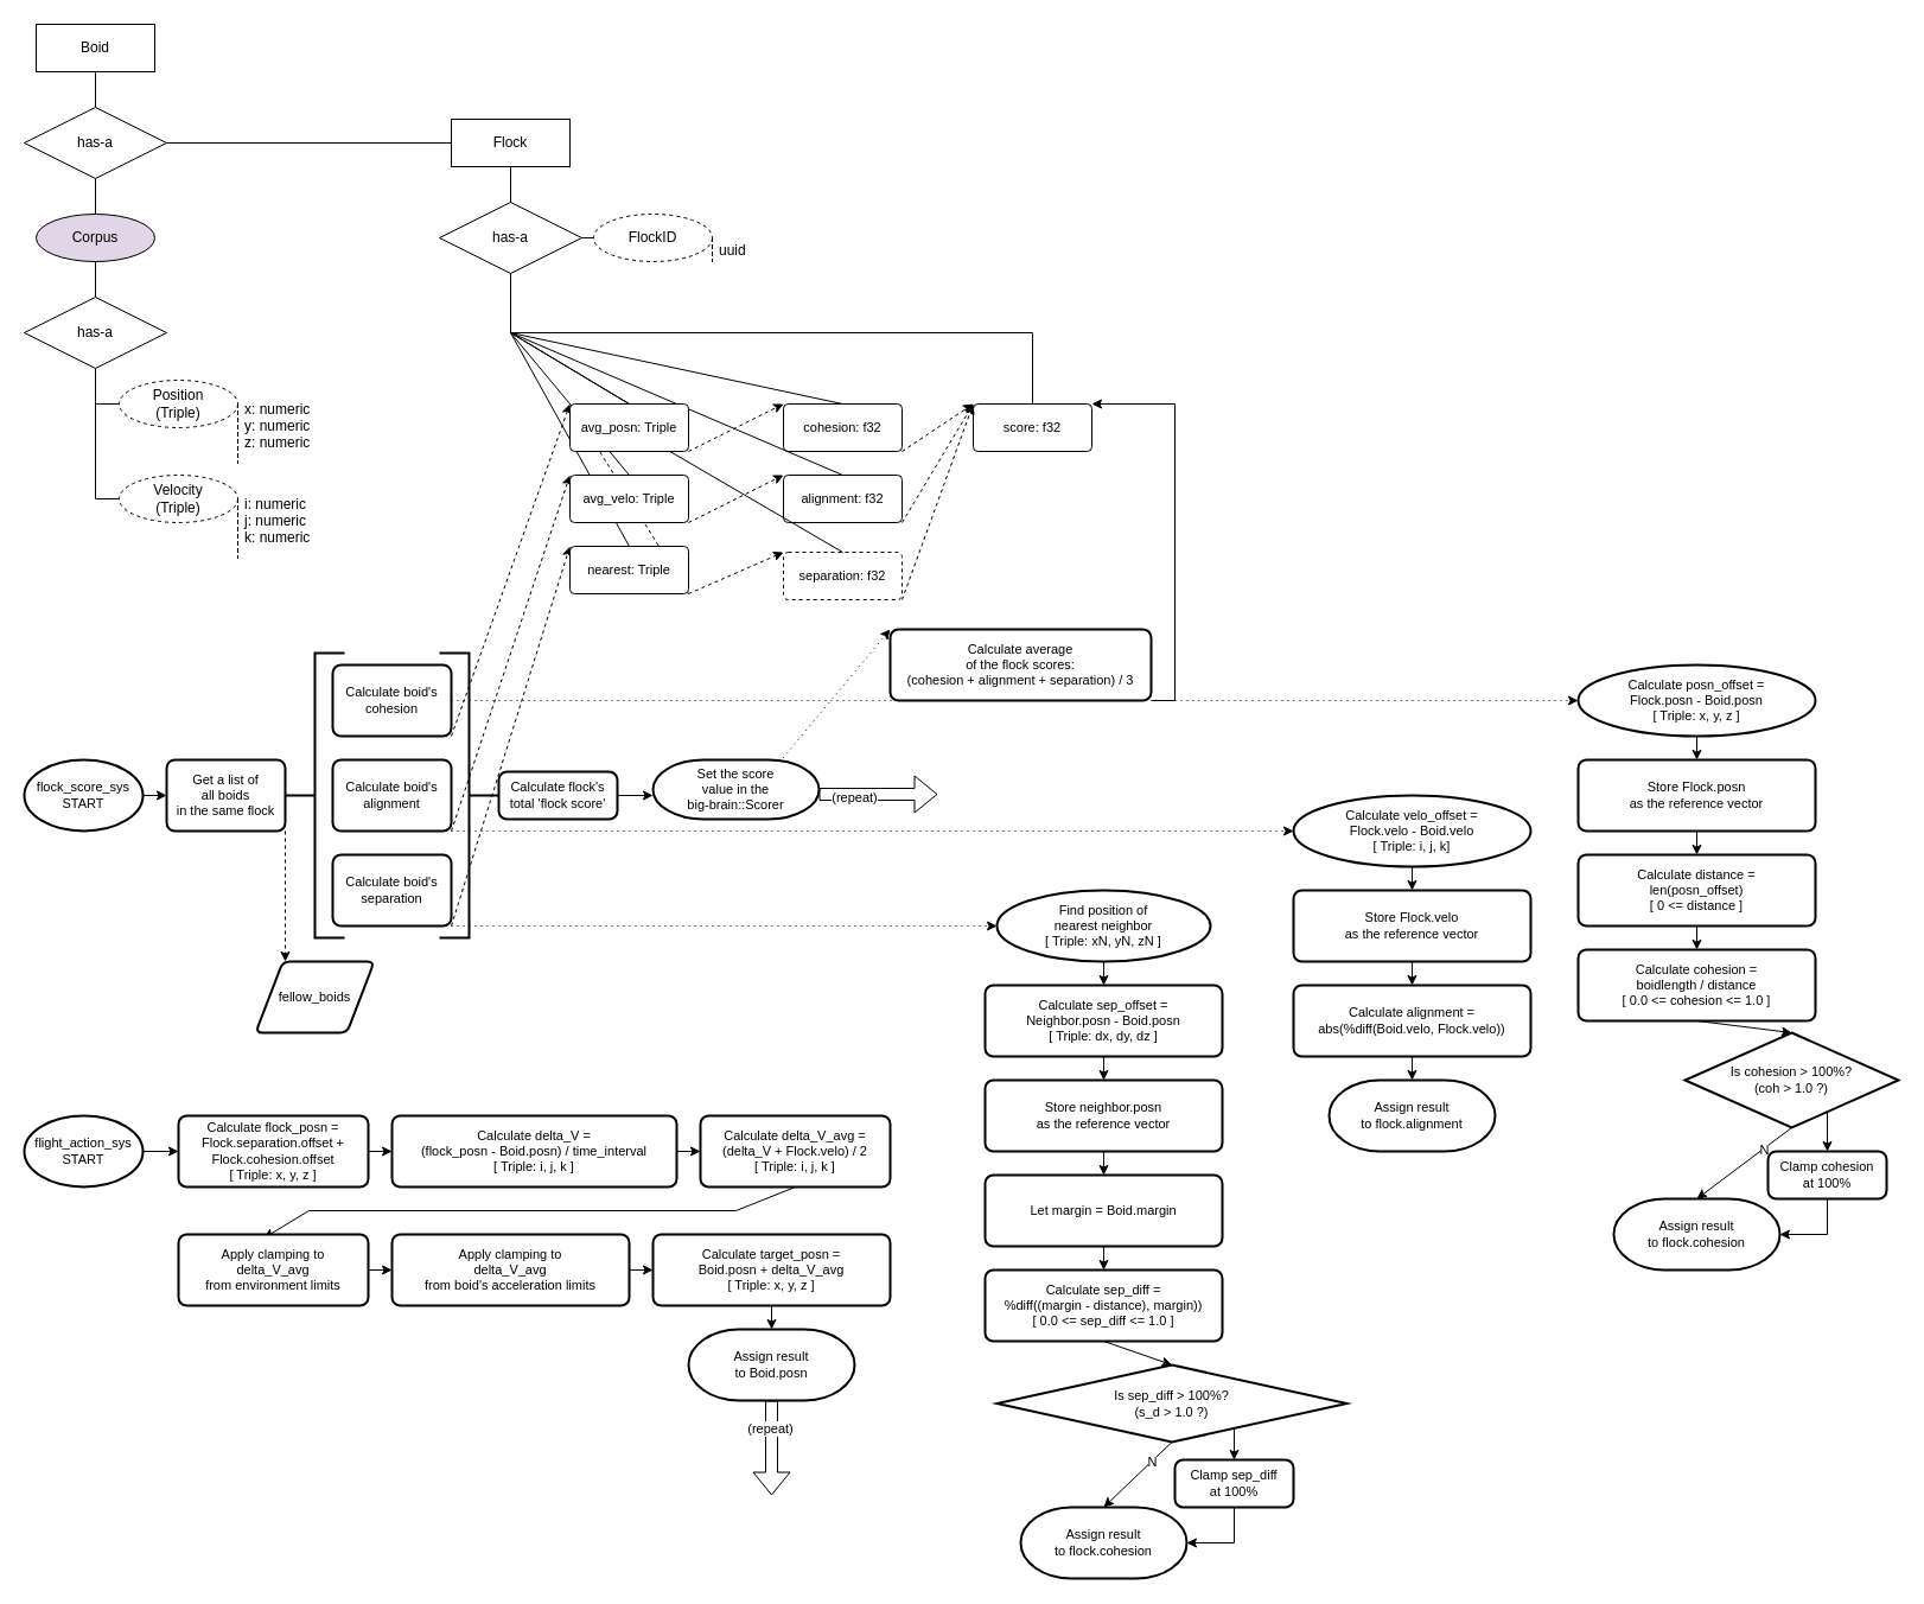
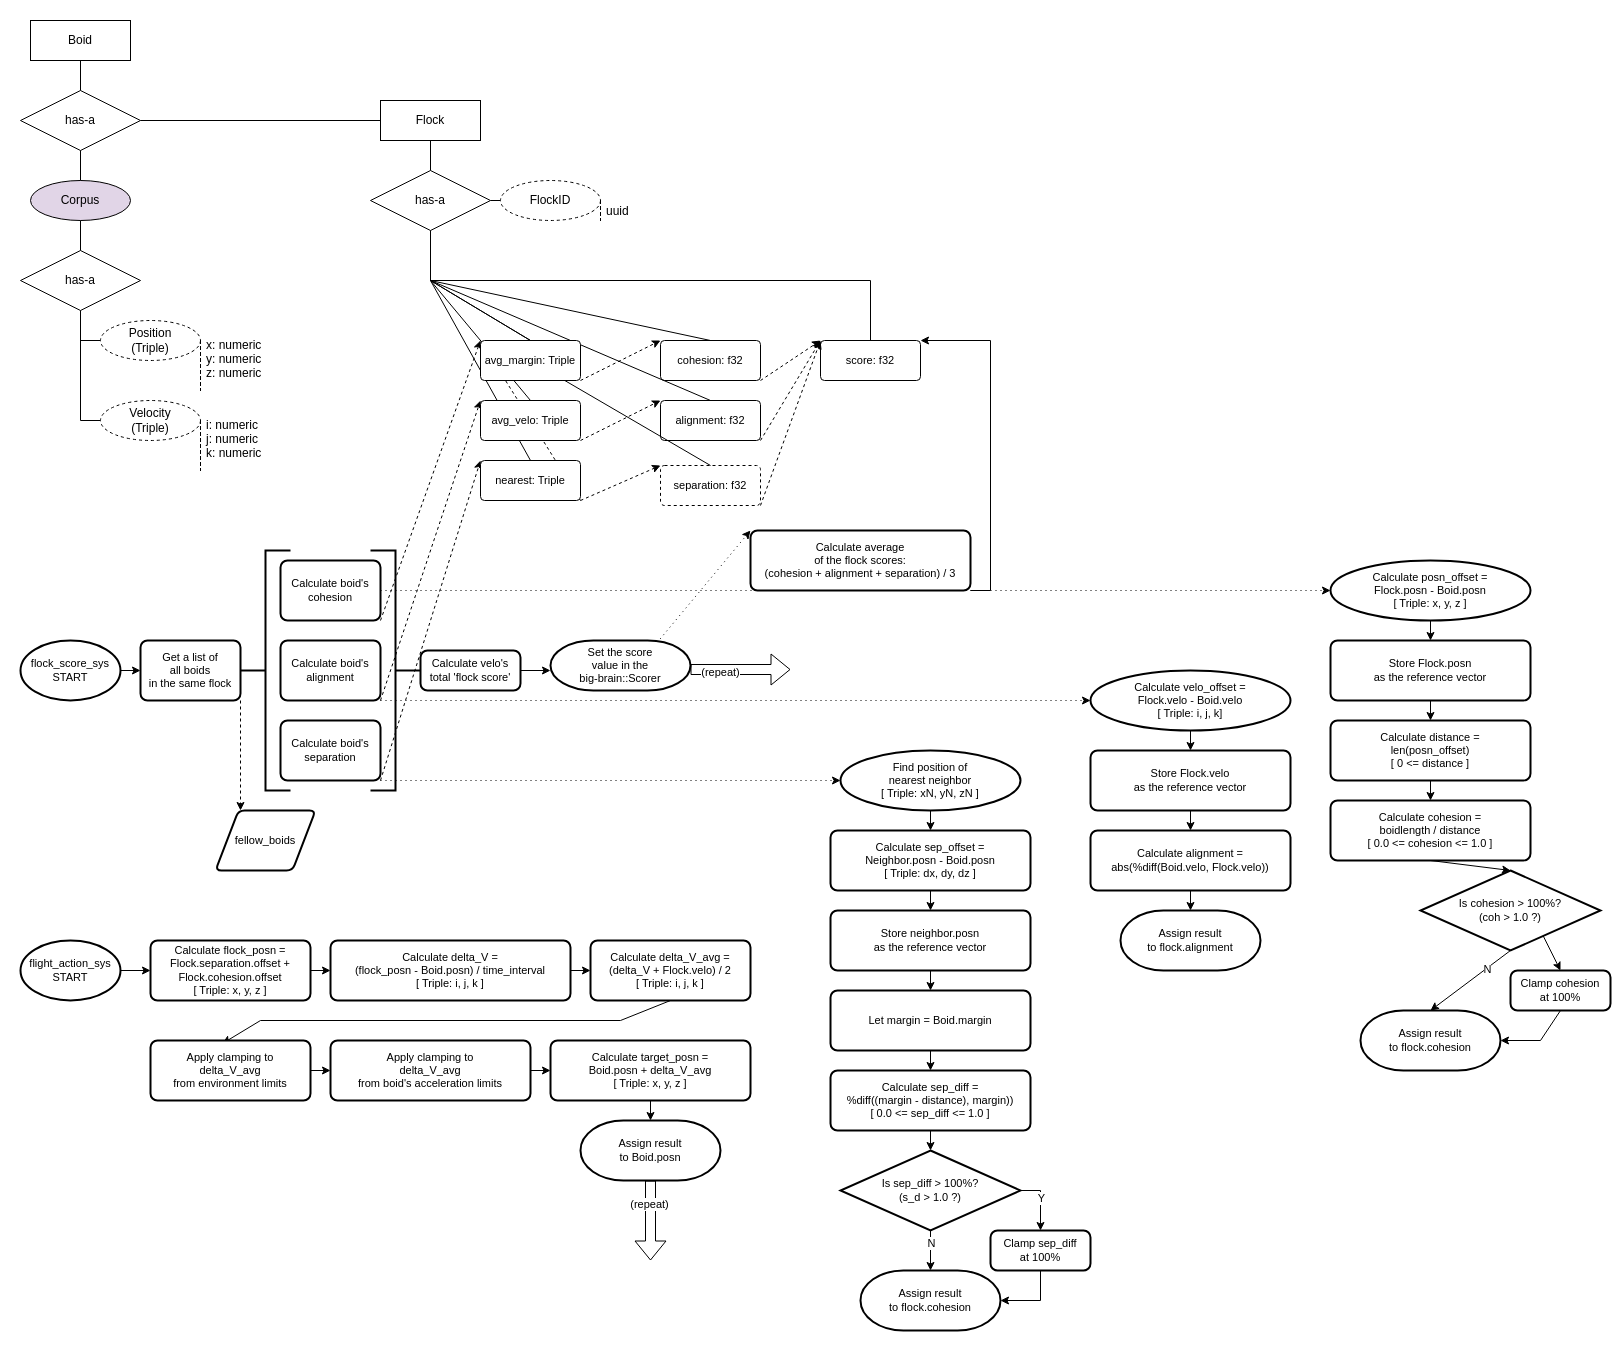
- <mxCell id="126" value="avg_posn: Triple" style="rounded=1;arcSize=10;whiteSpace=wrap;html=1;align=center;fontFamily=Helvetica;fontSize=11;fontColor=default;" parent="1" vertex="1"><mxGeometry x="480" y="340" width="100" height="40" as="geometry" /></mxCell>
+ <mxCell id="126" value="avg_margin: Triple" style="rounded=1;arcSize=10;whiteSpace=wrap;html=1;align=center;fontFamily=Helvetica;fontSize=11;fontColor=default;" parent="1" vertex="1"><mxGeometry x="480" y="340" width="100" height="40" as="geometry" /></mxCell>
- <mxCell id="62" value="&lt;div&gt;Calculate flock's&lt;/div&gt;&lt;div&gt;total 'flock score'&lt;br&gt;&lt;/div&gt;" style="rounded=1;whiteSpace=wrap;html=1;absoluteArcSize=1;arcSize=14;strokeWidth=2;fontFamily=Helvetica;fontSize=11;fontColor=default;" parent="1" vertex="1"><mxGeometry x="420" y="650" width="100" height="40" as="geometry" /></mxCell>
+ <mxCell id="62" value="&lt;div&gt;Calculate velo's&lt;/div&gt;&lt;div&gt;total 'flock score'&lt;br&gt;&lt;/div&gt;" style="rounded=1;whiteSpace=wrap;html=1;absoluteArcSize=1;arcSize=14;strokeWidth=2;fontFamily=Helvetica;fontSize=11;fontColor=default;" parent="1" vertex="1"><mxGeometry x="420" y="650" width="100" height="40" as="geometry" /></mxCell>
- <mxCell id="72" value="&lt;div&gt;Clamp cohesion&lt;/div&gt;&lt;div&gt;at 100%&lt;br&gt;&lt;/div&gt;" style="rounded=1;whiteSpace=wrap;html=1;absoluteArcSize=1;arcSize=14;strokeWidth=2;fontFamily=Helvetica;fontSize=11;fontColor=default;" parent="1" vertex="1"><mxGeometry x="1490" y="970" width="100" height="40" as="geometry" /></mxCell>
+ <mxCell id="72" value="&lt;div&gt;Clamp cohesion&lt;/div&gt;&lt;div&gt;at 100%&lt;br&gt;&lt;/div&gt;" style="rounded=1;whiteSpace=wrap;html=1;absoluteArcSize=1;arcSize=14;strokeWidth=2;fontFamily=Helvetica;fontSize=11;fontColor=default;" parent="1" vertex="1"><mxGeometry x="1510" y="970" width="100" height="40" as="geometry" /></mxCell>
- <mxCell id="99" value="&lt;div&gt;Is sep_diff &amp;gt; 100%?&lt;/div&gt;&lt;div&gt;(s_d &amp;gt; 1.0 ?)&lt;/div&gt;" style="strokeWidth=2;html=1;shape=mxgraph.flowchart.decision;whiteSpace=wrap;fontFamily=Helvetica;fontSize=11;fontColor=default;" parent="1" vertex="1"><mxGeometry x="840" y="1150" width="295" height="65" as="geometry" /></mxCell>
+ <mxCell id="99" value="&lt;div&gt;Is sep_diff &amp;gt; 100%?&lt;/div&gt;&lt;div&gt;(s_d &amp;gt; 1.0 ?)&lt;/div&gt;" style="strokeWidth=2;html=1;shape=mxgraph.flowchart.decision;whiteSpace=wrap;fontFamily=Helvetica;fontSize=11;fontColor=default;" parent="1" vertex="1"><mxGeometry x="840" y="1150" width="180" height="80" as="geometry" /></mxCell>
